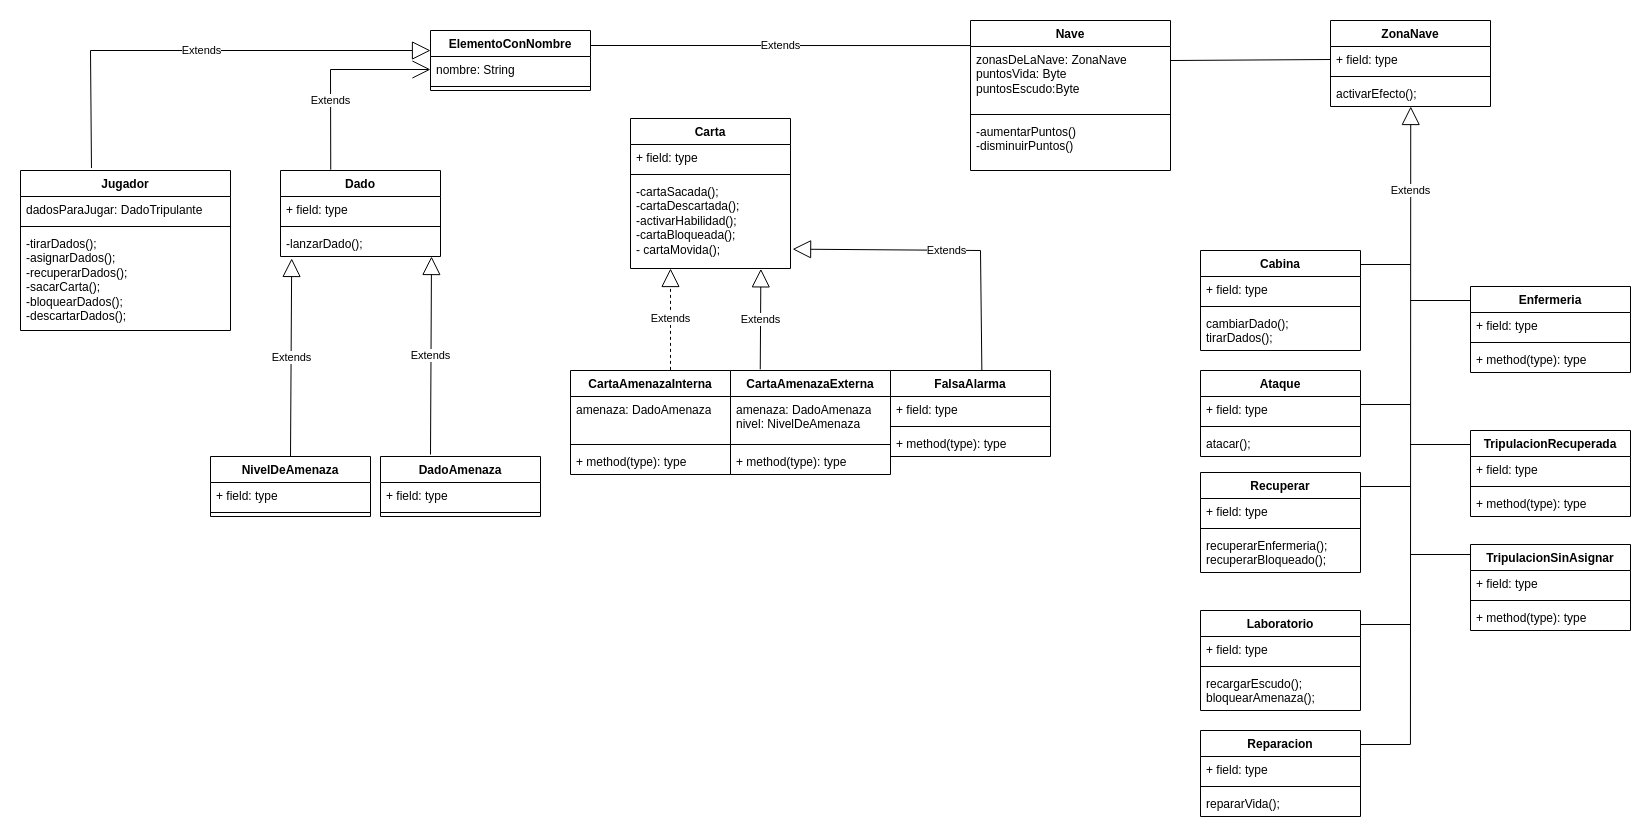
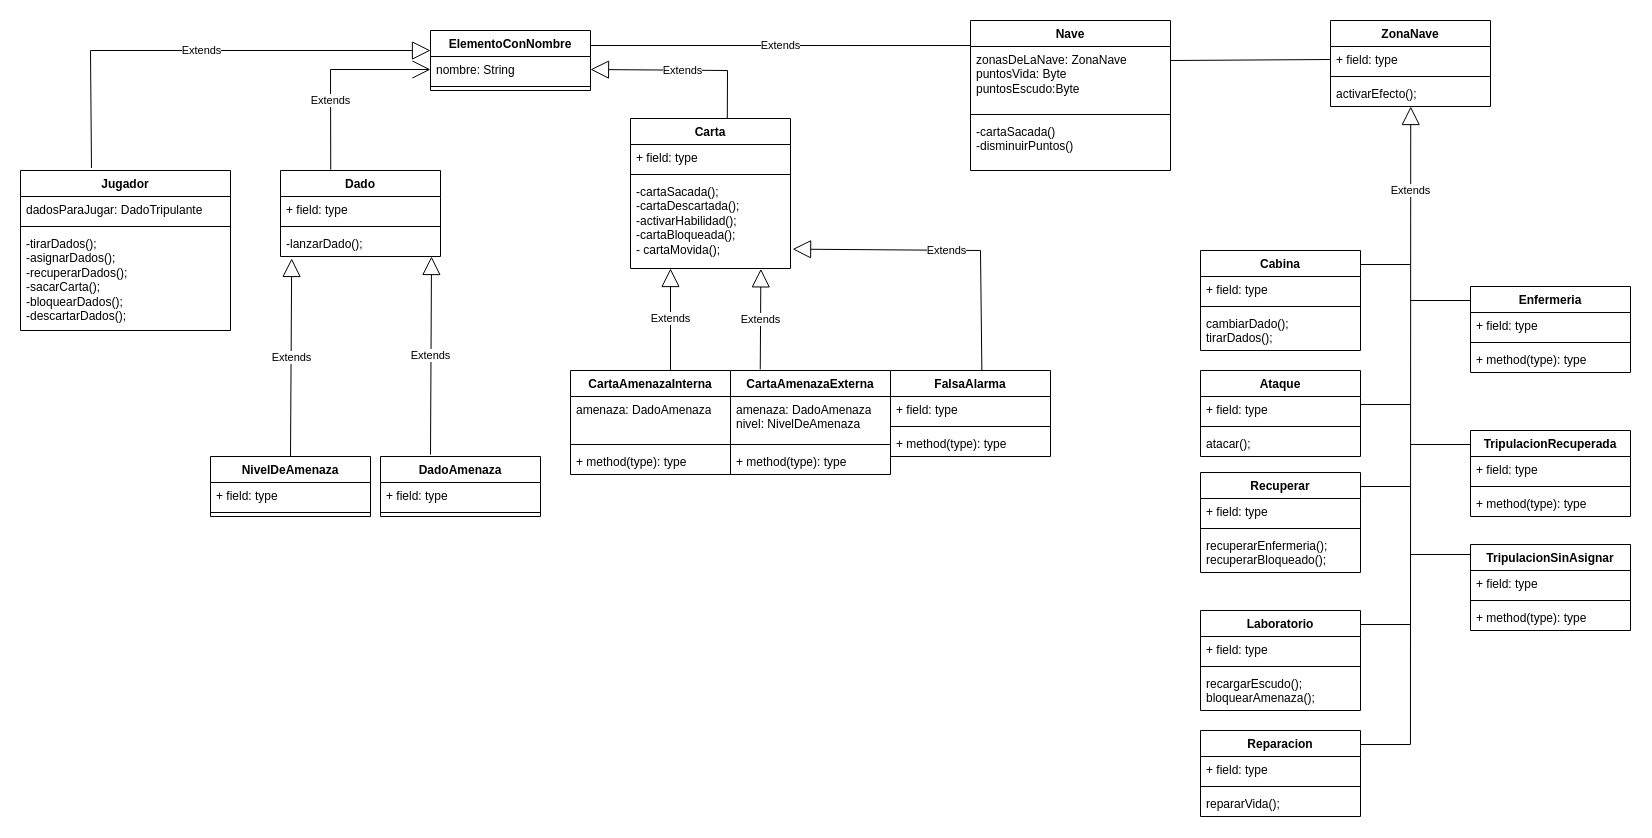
+ <mxCell id="75" value="Extends" style="endArrow=block;endSize=16;endFill=0;html=1;rounded=0;exitX=0.605;exitY=0.001;exitDx=0;exitDy=0;entryX=1;entryY=0.5;entryDx=0;entryDy=0;exitPerimeter=0;" parent="1" source="43" target="15" edge="1"><mxGeometry width="160" relative="1" as="geometry"><mxPoint x="740" y="248" as="sourcePoint" /><mxPoint x="590" y="103" as="targetPoint" /><Array as="points"><mxPoint x="727" y="70" /></Array></mxGeometry></mxCell>
- <mxCell id="91" value="-aumentarPuntos()&lt;br&gt;-disminuirPuntos()" style="text;strokeColor=none;fillColor=none;align=left;verticalAlign=top;spacingLeft=4;spacingRight=4;overflow=hidden;rotatable=0;points=[[0,0.5],[1,0.5]];portConstraint=eastwest;whiteSpace=wrap;html=1;" parent="88" vertex="1"><mxGeometry y="98" width="200" height="52" as="geometry" /></mxCell>
+ <mxCell id="91" value="-cartaSacada()&lt;br&gt;-disminuirPuntos()" style="text;strokeColor=none;fillColor=none;align=left;verticalAlign=top;spacingLeft=4;spacingRight=4;overflow=hidden;rotatable=0;points=[[0,0.5],[1,0.5]];portConstraint=eastwest;whiteSpace=wrap;html=1;" parent="88" vertex="1"><mxGeometry y="98" width="200" height="52" as="geometry" /></mxCell>
- <mxCell id="86" value="Extends" style="endArrow=block;endSize=16;endFill=0;html=1;rounded=0;exitX=0.625;exitY=-0.006;exitDx=0;exitDy=0;entryX=0.25;entryY=1;entryDx=0;entryDy=0;exitPerimeter=0;dashed=1;" parent="1" source="10" target="43" edge="1"><mxGeometry width="160" relative="1" as="geometry"><mxPoint x="670" y="370" as="sourcePoint" /><mxPoint x="670" y="276" as="targetPoint" /></mxGeometry></mxCell>
+ <mxCell id="86" value="Extends" style="endArrow=block;endSize=16;endFill=0;html=1;rounded=0;exitX=0.625;exitY=-0.006;exitDx=0;exitDy=0;entryX=0.25;entryY=1;entryDx=0;entryDy=0;exitPerimeter=0;" parent="1" source="10" target="43" edge="1"><mxGeometry width="160" relative="1" as="geometry"><mxPoint x="670" y="370" as="sourcePoint" /><mxPoint x="670" y="276" as="targetPoint" /></mxGeometry></mxCell>
